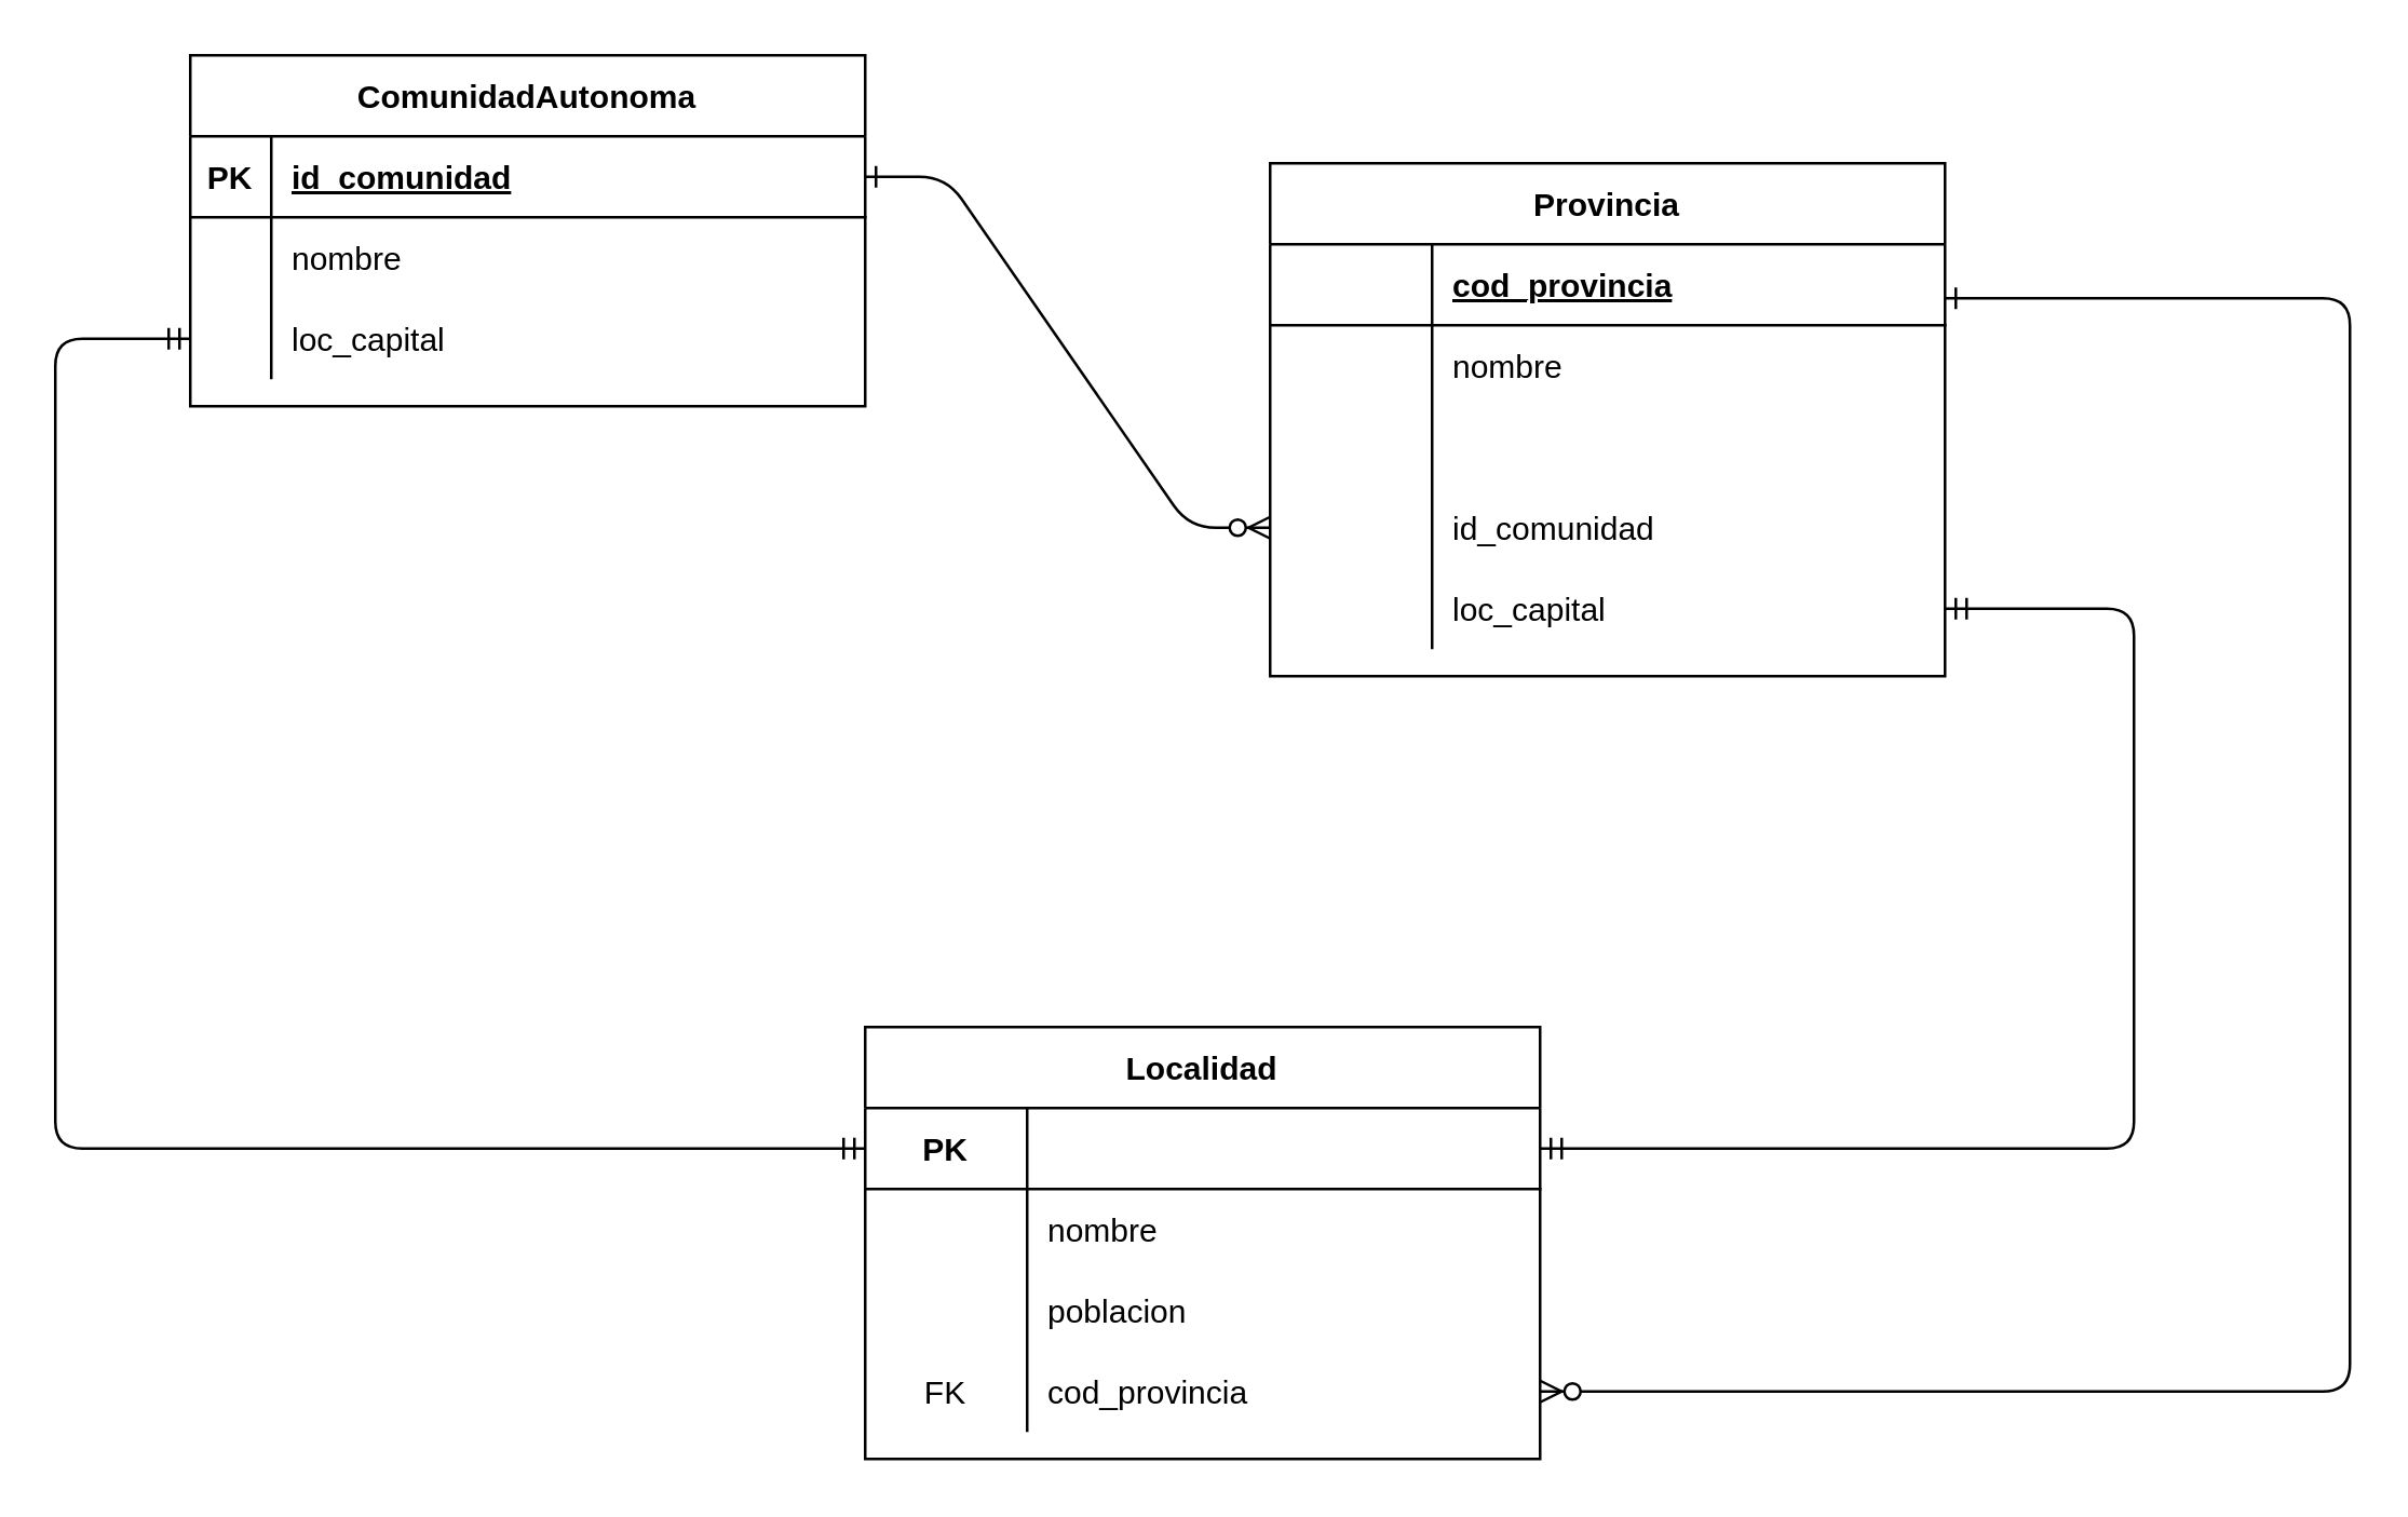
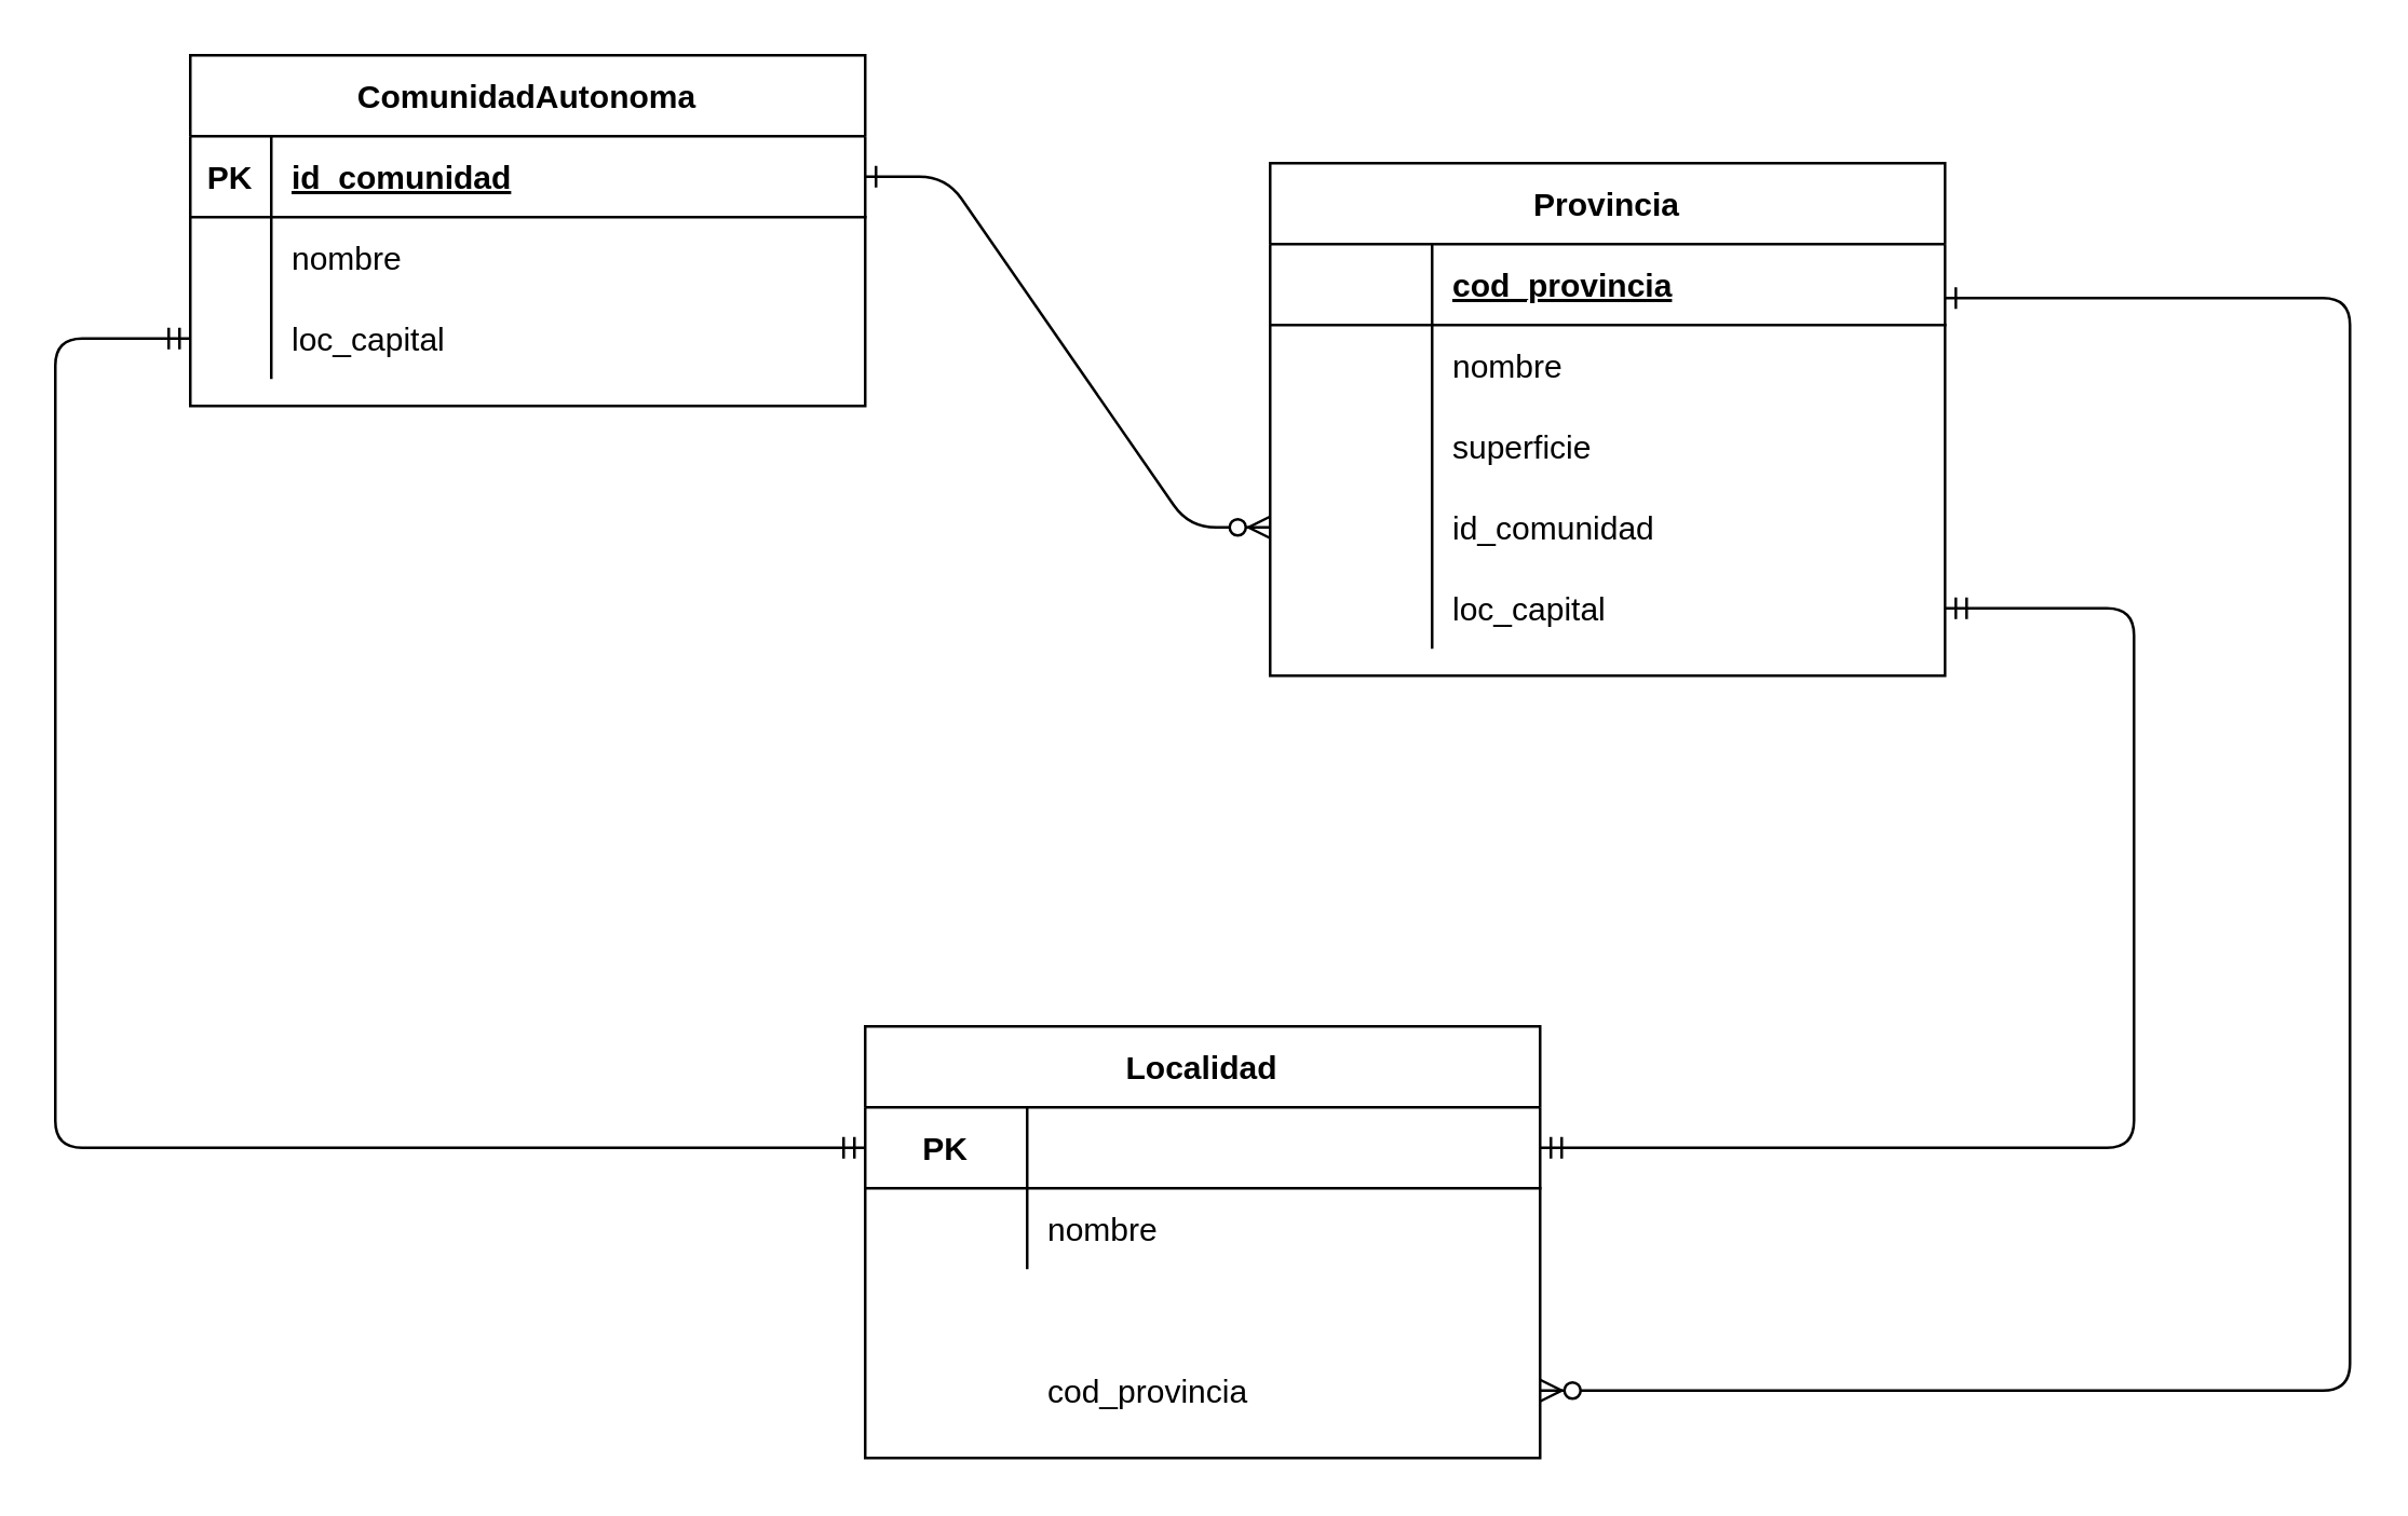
+ <mxCell id="11" value="superficie" style="shape=partialRectangle;overflow=hidden;connectable=0;fillColor=none;top=0;left=0;bottom=0;right=0;align=left;spacingLeft=6;" parent="9" vertex="1"><mxGeometry x="60" width="190" height="30" as="geometry" /></mxCell>
- <mxCell id="26" value="poblacion" style="shape=partialRectangle;overflow=hidden;connectable=0;fillColor=none;top=0;left=0;bottom=0;right=0;align=left;spacingLeft=6;" parent="24" vertex="1"><mxGeometry x="60" width="190" height="30" as="geometry" /></mxCell>
- <mxCell id="28" value="FK" style="shape=partialRectangle;overflow=hidden;connectable=0;fillColor=none;top=0;left=0;bottom=0;right=0;" vertex="1" parent="27"><mxGeometry width="60" height="30" as="geometry" /></mxCell>
